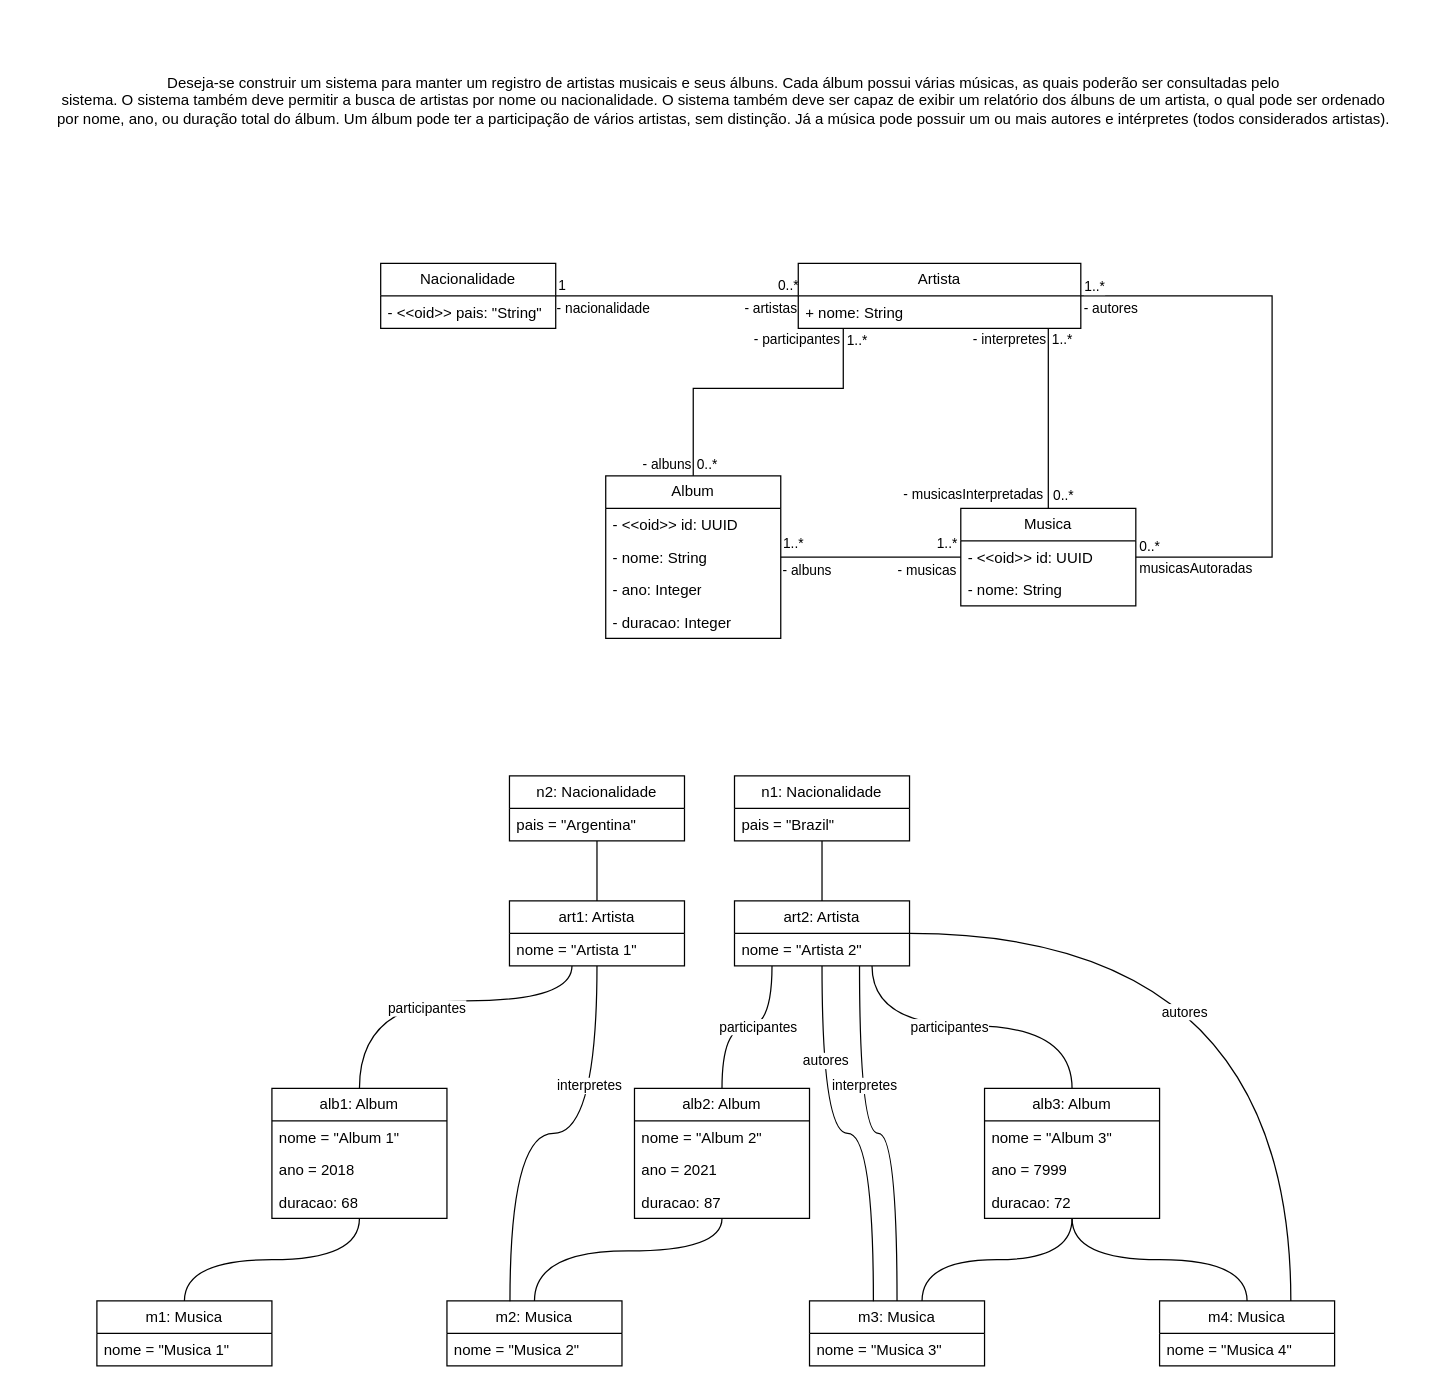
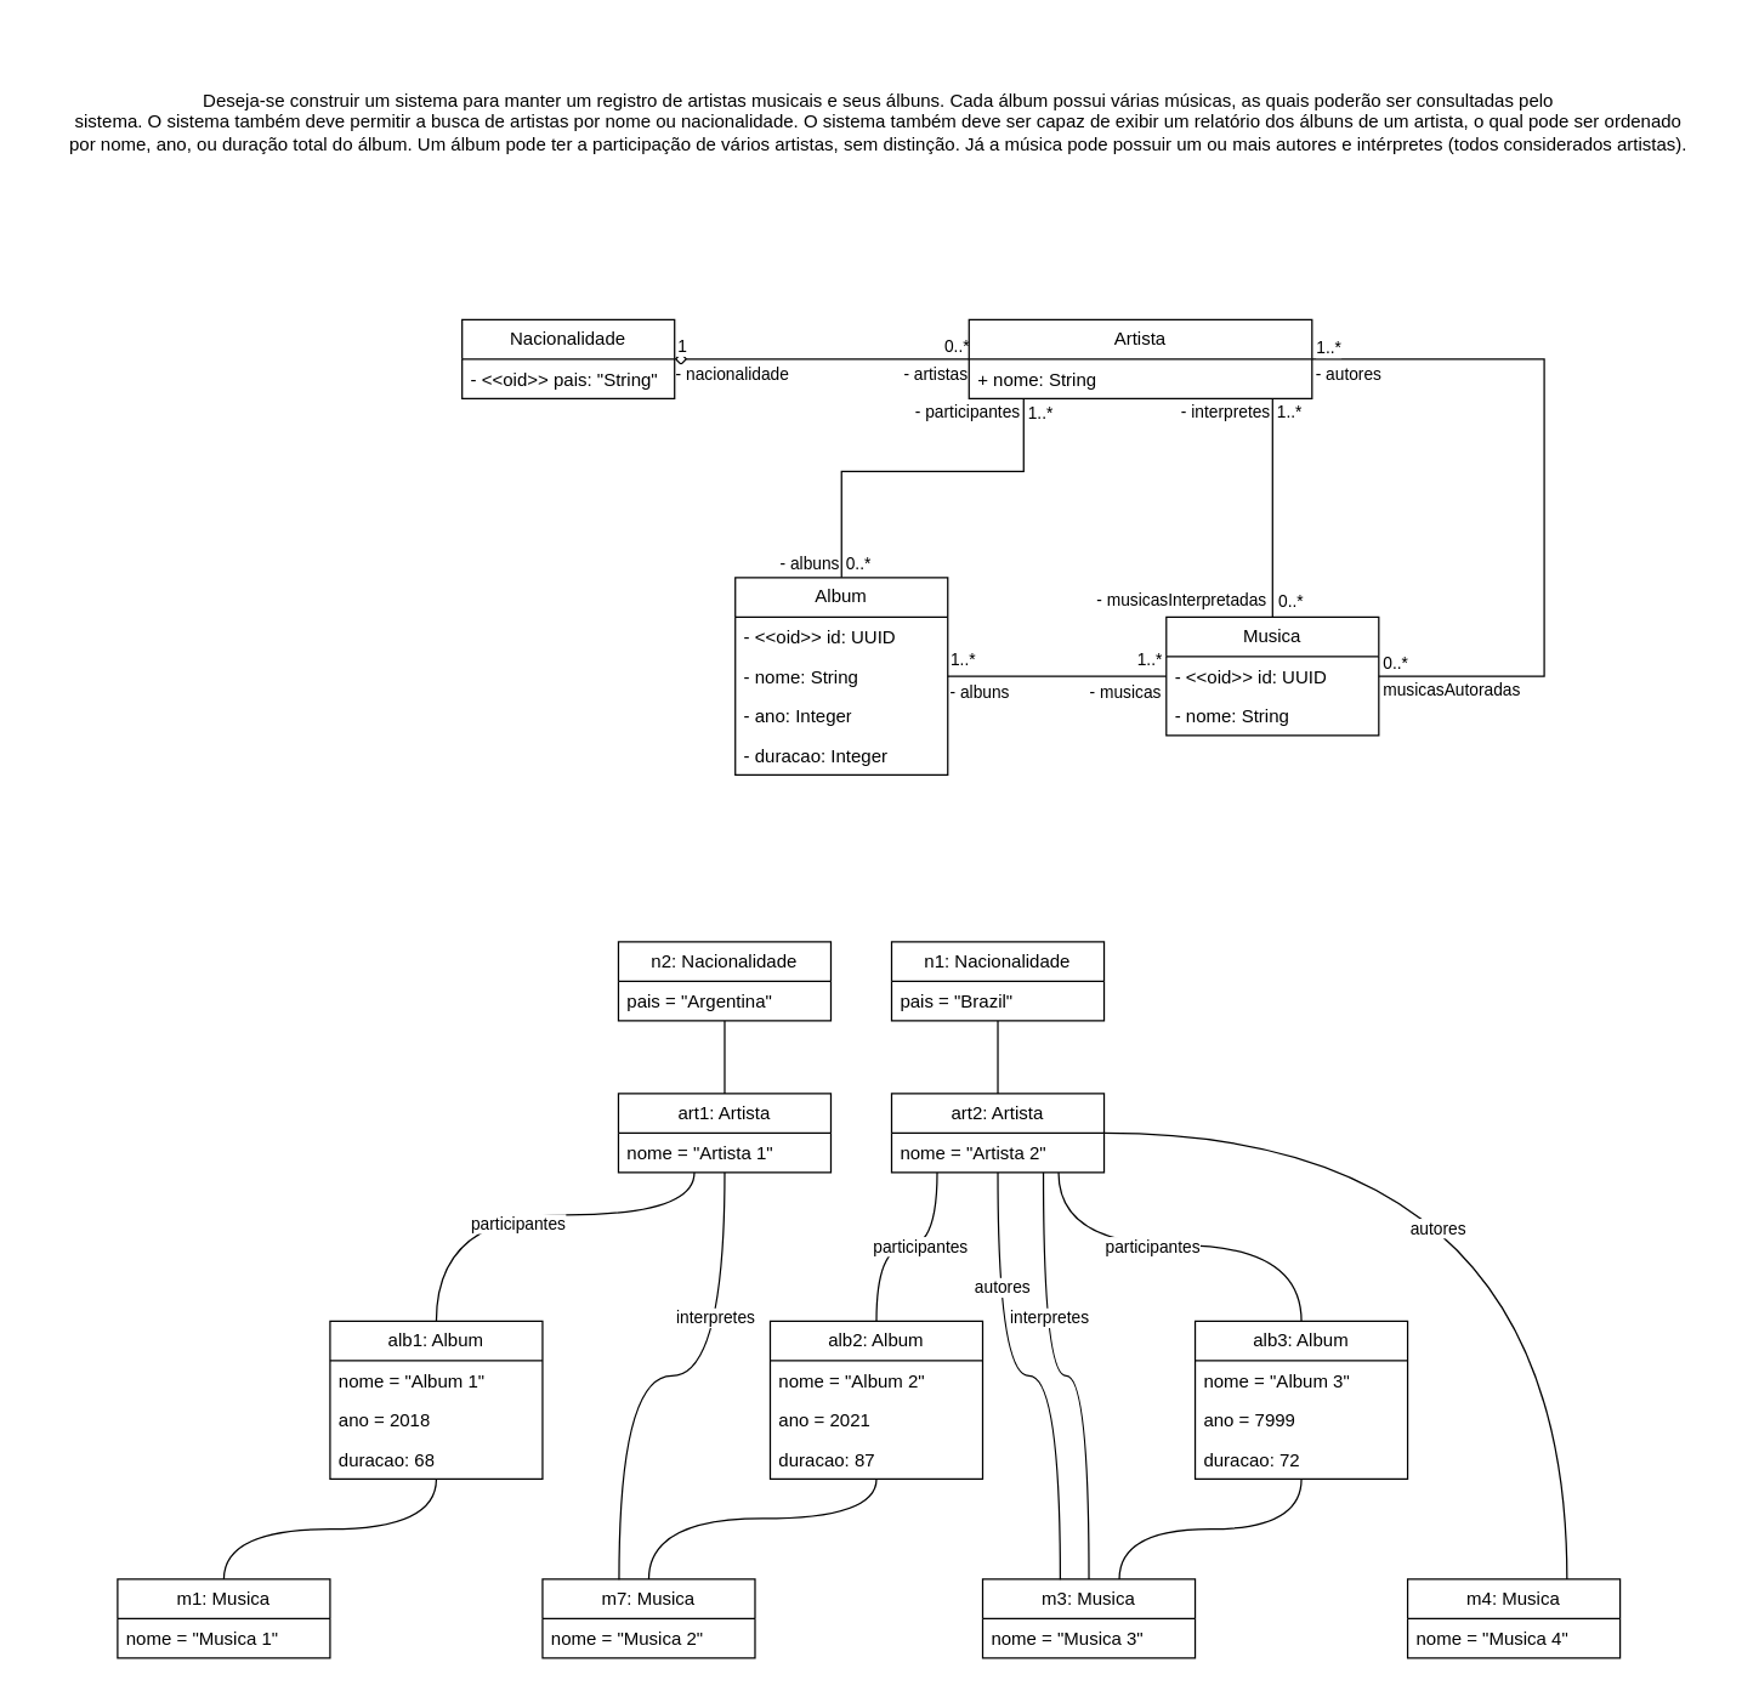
- <mxCell id="16" style="edgeStyle=orthogonalEdgeStyle;rounded=0;orthogonalLoop=1;jettySize=auto;html=1;endArrow=none;endFill=0;" edge="1" parent="1" source="36" target="38"><mxGeometry relative="1" as="geometry" /></mxCell>
+ <mxCell id="16" style="edgeStyle=orthogonalEdgeStyle;rounded=0;orthogonalLoop=1;jettySize=auto;html=1;endArrow=diamond;endFill=0;" edge="1" parent="1" source="36" target="38"><mxGeometry relative="1" as="geometry" /></mxCell>
- <mxCell id="75" style="edgeStyle=orthogonalEdgeStyle;orthogonalLoop=1;jettySize=auto;html=1;curved=1;endArrow=none;endFill=0;" edge="1" parent="1" source="76" target="86"><mxGeometry relative="1" as="geometry" /></mxCell>
- <mxCell id="82" value="m2: Musica" style="swimlane;fontStyle=0;childLayout=stackLayout;horizontal=1;startSize=26;fillColor=none;horizontalStack=0;resizeParent=1;resizeParentMax=0;resizeLast=0;collapsible=1;marginBottom=0;whiteSpace=wrap;html=1;" vertex="1" parent="1"><mxGeometry x="357" y="1040" width="140" height="52" as="geometry" /></mxCell>
+ <mxCell id="82" value="m7: Musica" style="swimlane;fontStyle=0;childLayout=stackLayout;horizontal=1;startSize=26;fillColor=none;horizontalStack=0;resizeParent=1;resizeParentMax=0;resizeLast=0;collapsible=1;marginBottom=0;whiteSpace=wrap;html=1;" vertex="1" parent="1"><mxGeometry x="357" y="1040" width="140" height="52" as="geometry" /></mxCell>
